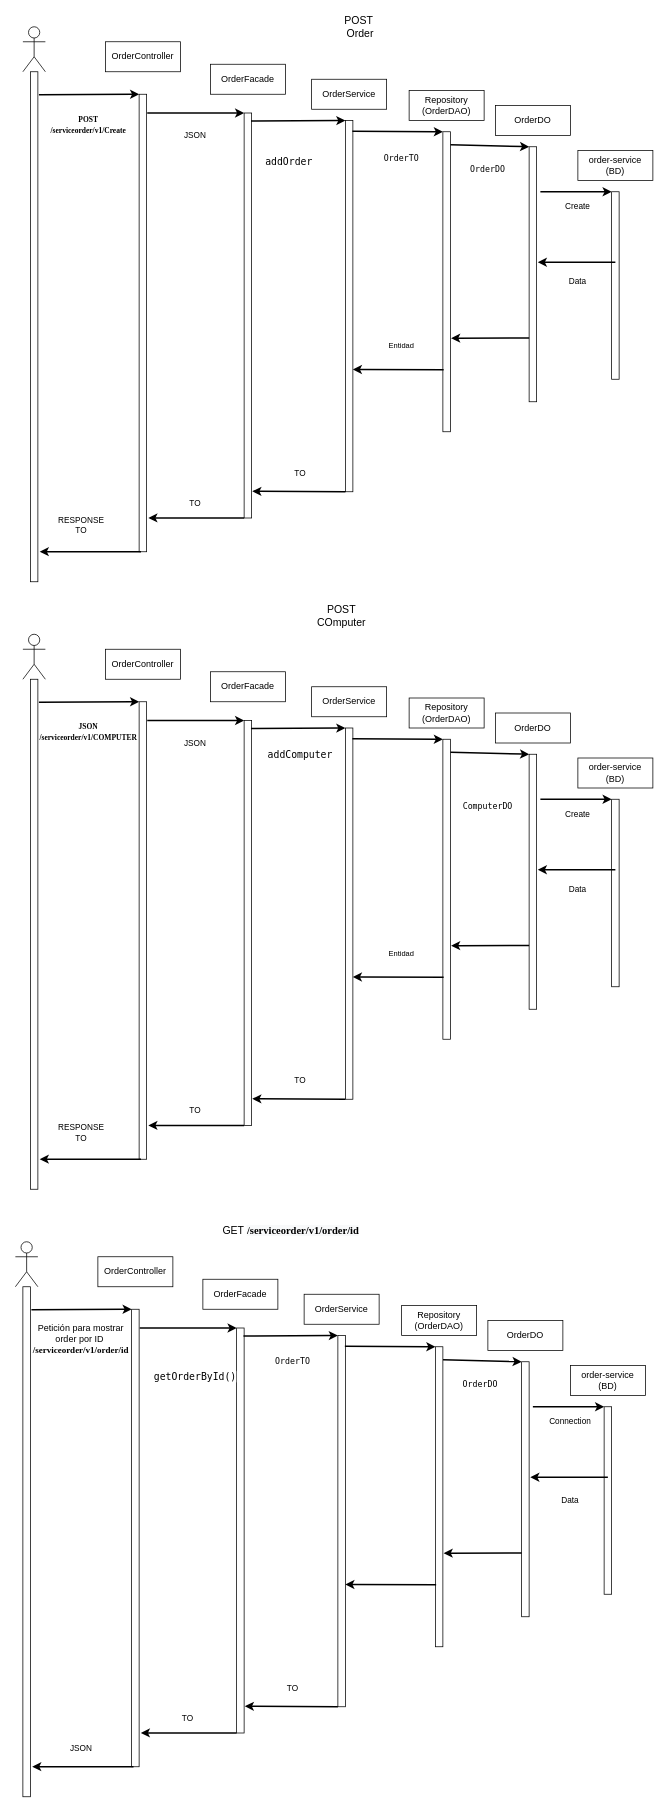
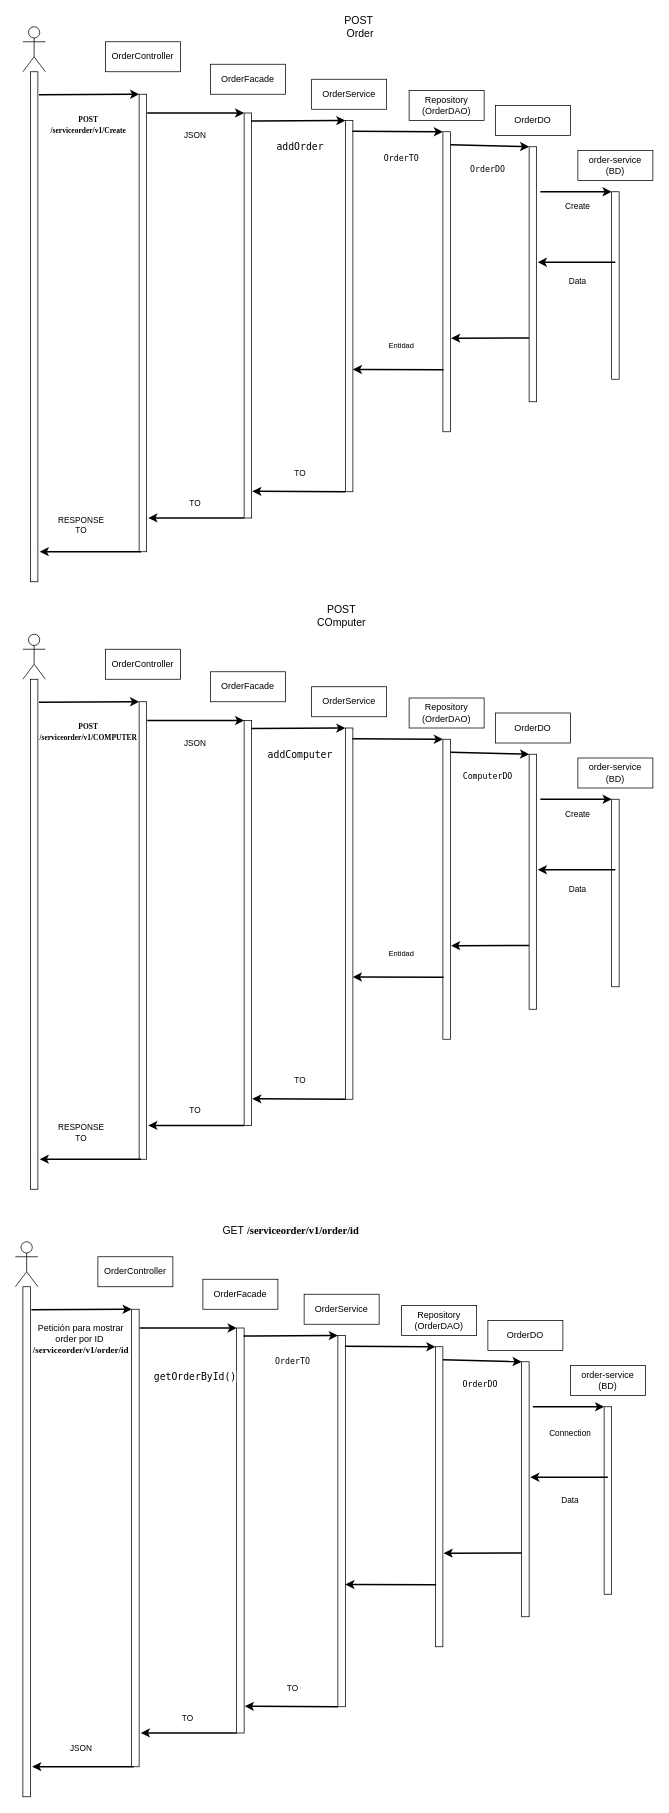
- <mxCell id="87" value="&lt;pre style=&quot;font-family: &amp;quot;JetBrains Mono&amp;quot;, monospace; font-size: 9.8pt;&quot;&gt;&lt;span style=&quot;background-color: rgb(255, 255, 255);&quot;&gt;addOrder&lt;/span&gt;&lt;/pre&gt;" style="text;html=1;strokeColor=none;fillColor=none;align=center;verticalAlign=middle;whiteSpace=wrap;rounded=0;" vertex="1" parent="1"><mxGeometry x="355" y="200" width="60" height="30" as="geometry" /></mxCell>
+ <mxCell id="87" value="&lt;pre style=&quot;font-family: &amp;quot;JetBrains Mono&amp;quot;, monospace; font-size: 9.8pt;&quot;&gt;&lt;span style=&quot;background-color: rgb(255, 255, 255);&quot;&gt;addOrder&lt;/span&gt;&lt;/pre&gt;" style="text;html=1;strokeColor=none;fillColor=none;align=center;verticalAlign=middle;whiteSpace=wrap;rounded=0;" vertex="1" parent="1"><mxGeometry x="370" y="180" width="60" height="30" as="geometry" /></mxCell>
- <mxCell id="45" value="&lt;font style=&quot;font-size: 10px;&quot;&gt;&lt;font style=&quot;font-size: 10px;&quot; face=&quot;Calibri Light&quot;&gt;&lt;b&gt;JSON /&lt;/b&gt;&lt;/font&gt;&lt;span style=&quot;font-family: &amp;quot;Calibri Light&amp;quot;; font-weight: bold;&quot;&gt;serviceorder&lt;/span&gt;&lt;span style=&quot;font-family: &amp;quot;Calibri Light&amp;quot;; font-weight: bold;&quot;&gt;/v1/COMPUTER&lt;/span&gt;&lt;/font&gt;" style="text;html=1;strokeColor=none;fillColor=none;align=center;verticalAlign=middle;whiteSpace=wrap;rounded=0;" parent="1" vertex="1"><mxGeometry x="55" y="945" width="125" height="60" as="geometry" /></mxCell>
+ <mxCell id="45" value="&lt;font style=&quot;font-size: 10px;&quot;&gt;&lt;font style=&quot;font-size: 10px;&quot; face=&quot;Calibri Light&quot;&gt;&lt;b&gt;POST /&lt;/b&gt;&lt;/font&gt;&lt;span style=&quot;font-family: &amp;quot;Calibri Light&amp;quot;; font-weight: bold;&quot;&gt;serviceorder&lt;/span&gt;&lt;span style=&quot;font-family: &amp;quot;Calibri Light&amp;quot;; font-weight: bold;&quot;&gt;/v1/COMPUTER&lt;/span&gt;&lt;/font&gt;" style="text;html=1;strokeColor=none;fillColor=none;align=center;verticalAlign=middle;whiteSpace=wrap;rounded=0;" parent="1" vertex="1"><mxGeometry x="55" y="945" width="125" height="60" as="geometry" /></mxCell>
- <mxCell id="53" value="&lt;pre style=&quot;font-family: &amp;quot;JetBrains Mono&amp;quot;, monospace;&quot;&gt;&lt;pre style=&quot;font-family: &amp;quot;JetBrains Mono&amp;quot;, monospace;&quot;&gt;&lt;span style=&quot;background-color: rgb(255, 255, 255);&quot;&gt;&lt;font style=&quot;font-size: 11px;&quot;&gt;ComputerDO&lt;/font&gt;&lt;/span&gt;&lt;/pre&gt;&lt;/pre&gt;" style="text;html=1;strokeColor=none;fillColor=none;align=center;verticalAlign=middle;whiteSpace=wrap;rounded=0;" parent="1" vertex="1"><mxGeometry x="620" y="1060" width="60" height="30" as="geometry" /></mxCell>
+ <mxCell id="53" value="&lt;pre style=&quot;font-family: &amp;quot;JetBrains Mono&amp;quot;, monospace;&quot;&gt;&lt;pre style=&quot;font-family: &amp;quot;JetBrains Mono&amp;quot;, monospace;&quot;&gt;&lt;span style=&quot;background-color: rgb(255, 255, 255);&quot;&gt;&lt;font style=&quot;font-size: 11px;&quot;&gt;ComputerDO&lt;/font&gt;&lt;/span&gt;&lt;/pre&gt;&lt;/pre&gt;" style="text;html=1;strokeColor=none;fillColor=none;align=center;verticalAlign=middle;whiteSpace=wrap;rounded=0;" parent="1" vertex="1"><mxGeometry x="620" y="1020" width="60" height="30" as="geometry" /></mxCell>
- <mxCell id="26" value="Connection" style="text;html=1;strokeColor=none;fillColor=none;align=center;verticalAlign=middle;whiteSpace=wrap;rounded=0;labelBackgroundColor=#FFFFFF;fontSize=11;fontColor=#000000;" parent="1" vertex="1"><mxGeometry x="730" y="1885" width="60" height="20" as="geometry" /></mxCell>
+ <mxCell id="26" value="Connection" style="text;html=1;strokeColor=none;fillColor=none;align=center;verticalAlign=middle;whiteSpace=wrap;rounded=0;labelBackgroundColor=#FFFFFF;fontSize=11;fontColor=#000000;" parent="1" vertex="1"><mxGeometry x="730" y="1900" width="60" height="20" as="geometry" /></mxCell>
